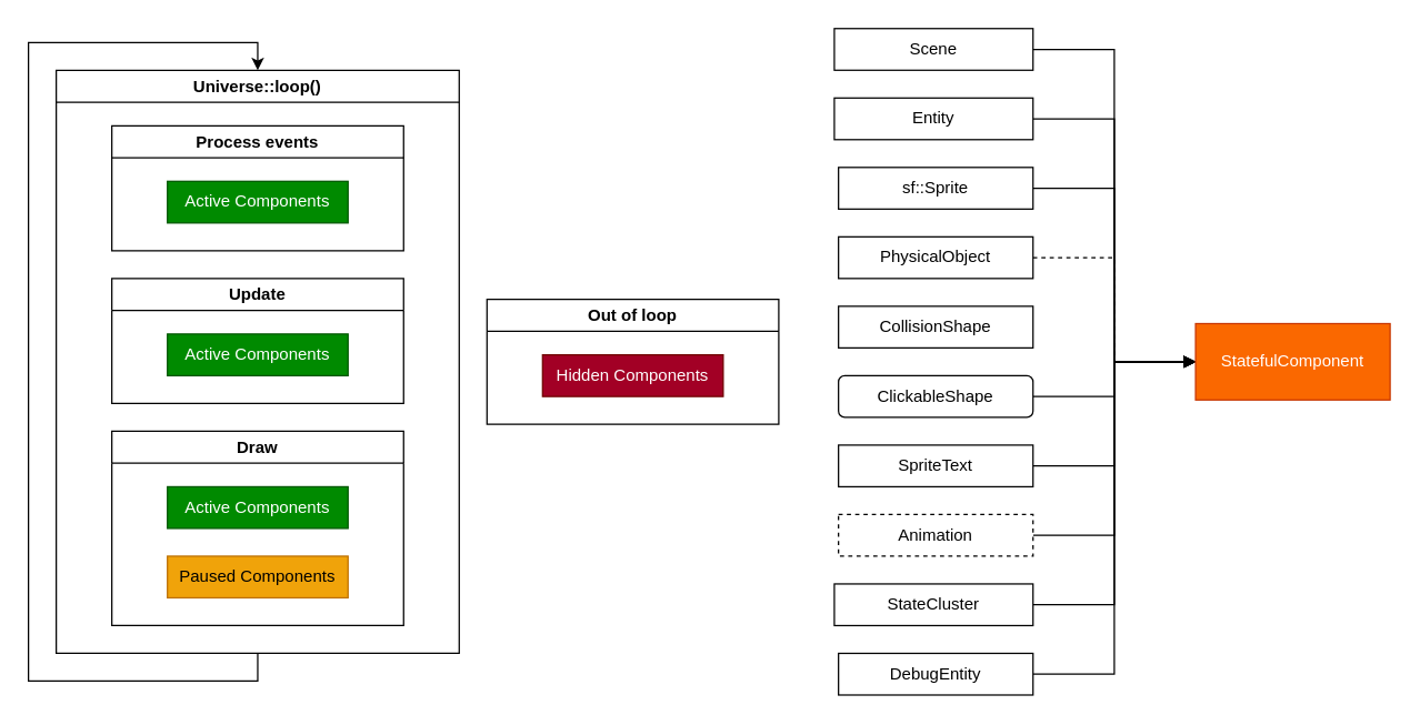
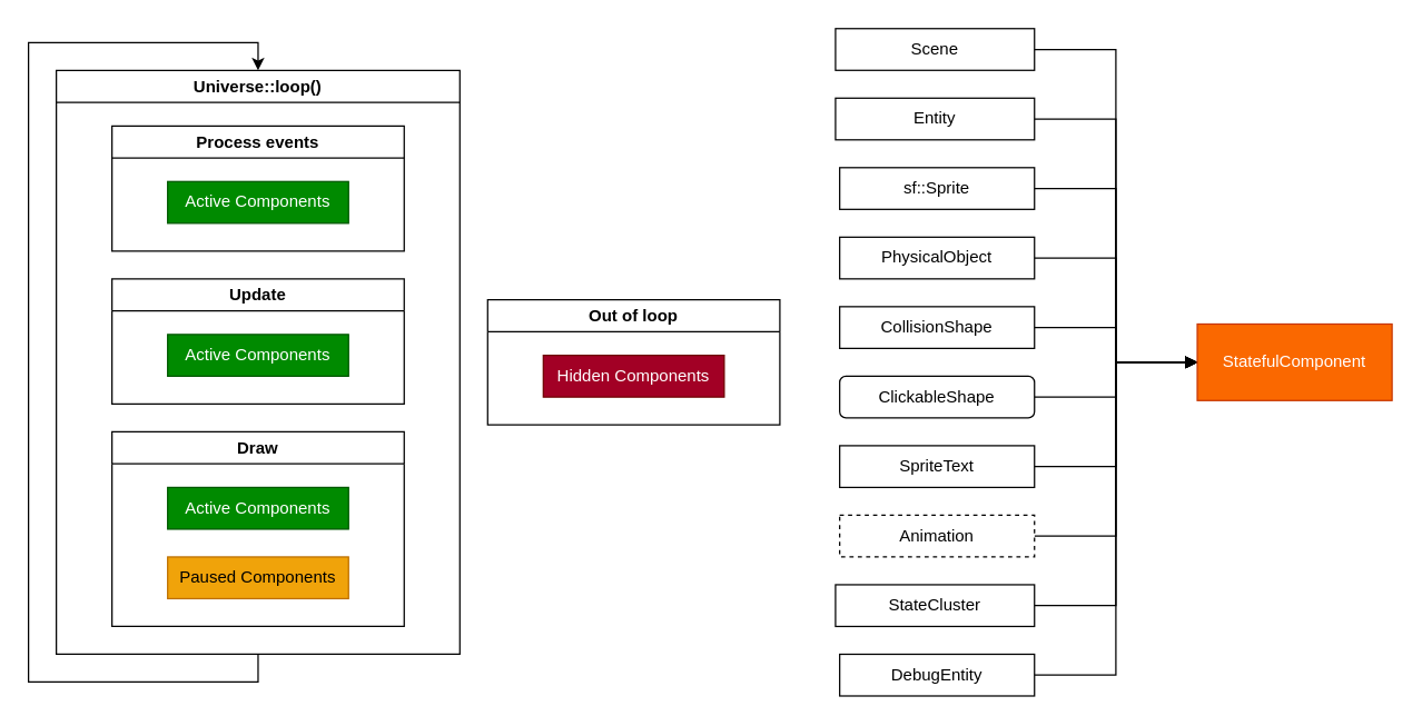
- <mxCell id="19" style="edgeStyle=orthogonalEdgeStyle;rounded=0;orthogonalLoop=1;jettySize=auto;html=1;exitX=1;exitY=0.5;exitDx=0;exitDy=0;entryX=0;entryY=0.5;entryDx=0;entryDy=0;endArrow=block;endFill=1;dashed=1;" edge="1" parent="1" source="20" target="33"><mxGeometry relative="1" as="geometry" /></mxCell>
+ <mxCell id="19" style="edgeStyle=orthogonalEdgeStyle;rounded=0;orthogonalLoop=1;jettySize=auto;html=1;exitX=1;exitY=0.5;exitDx=0;exitDy=0;entryX=0;entryY=0.5;entryDx=0;entryDy=0;endArrow=block;endFill=1;" edge="1" parent="1" source="20" target="33"><mxGeometry relative="1" as="geometry" /></mxCell>
+ <mxCell id="21" style="edgeStyle=orthogonalEdgeStyle;rounded=0;orthogonalLoop=1;jettySize=auto;html=1;exitX=1;exitY=0.5;exitDx=0;exitDy=0;entryX=0;entryY=0.5;entryDx=0;entryDy=0;endArrow=block;endFill=1;" edge="1" parent="1" source="22" target="33"><mxGeometry relative="1" as="geometry" /></mxCell>
